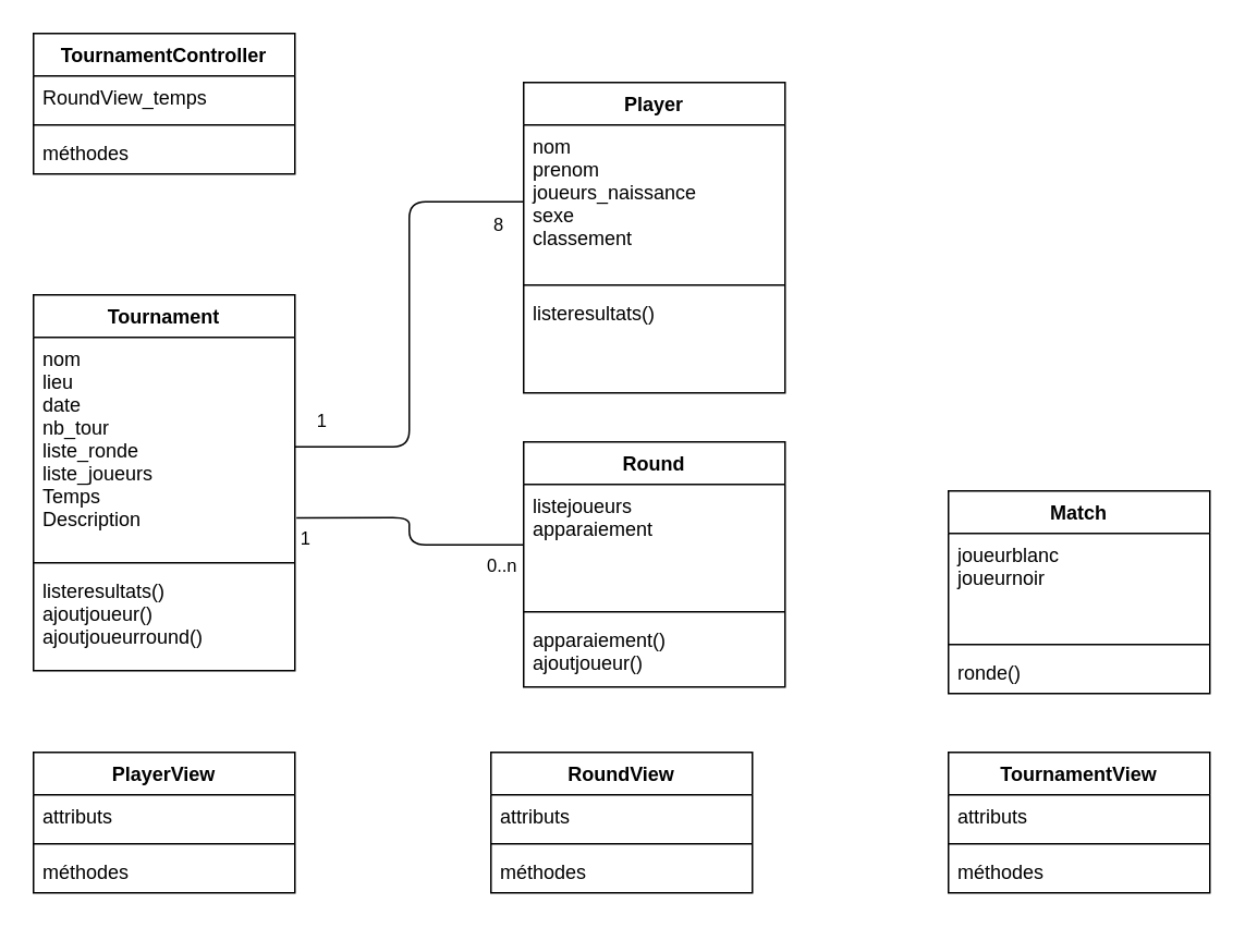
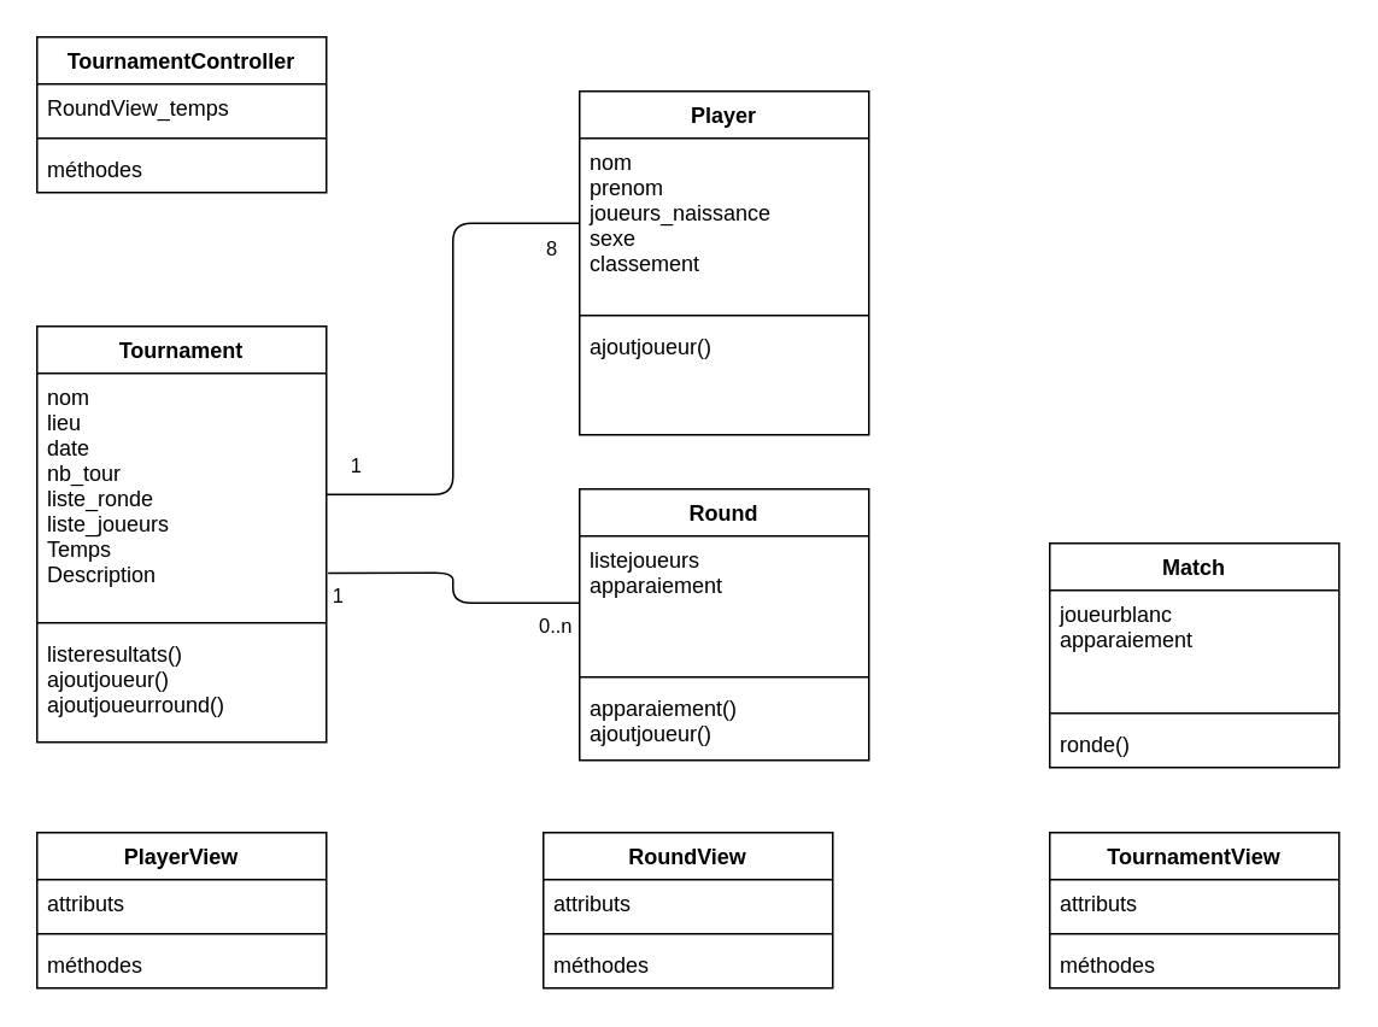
- <mxCell id="13" value="listeresultats()&#10;" style="text;strokeColor=none;fillColor=none;align=left;verticalAlign=top;spacingLeft=4;spacingRight=4;overflow=hidden;rotatable=0;points=[[0,0.5],[1,0.5]];portConstraint=eastwest;" parent="10" vertex="1"><mxGeometry y="128" width="160" height="62" as="geometry" /></mxCell>
+ <mxCell id="13" value="ajoutjoueur()&#10;" style="text;strokeColor=none;fillColor=none;align=left;verticalAlign=top;spacingLeft=4;spacingRight=4;overflow=hidden;rotatable=0;points=[[0,0.5],[1,0.5]];portConstraint=eastwest;" parent="10" vertex="1"><mxGeometry y="128" width="160" height="62" as="geometry" /></mxCell>
- <mxCell id="15" value="joueurblanc&#10;joueurnoir&#10;" style="text;strokeColor=none;fillColor=none;align=left;verticalAlign=top;spacingLeft=4;spacingRight=4;overflow=hidden;rotatable=0;points=[[0,0.5],[1,0.5]];portConstraint=eastwest;" parent="14" vertex="1"><mxGeometry y="26" width="160" height="64" as="geometry" /></mxCell>
+ <mxCell id="15" value="joueurblanc&#10;apparaiement&#10;" style="text;strokeColor=none;fillColor=none;align=left;verticalAlign=top;spacingLeft=4;spacingRight=4;overflow=hidden;rotatable=0;points=[[0,0.5],[1,0.5]];portConstraint=eastwest;" parent="14" vertex="1"><mxGeometry y="26" width="160" height="64" as="geometry" /></mxCell>
